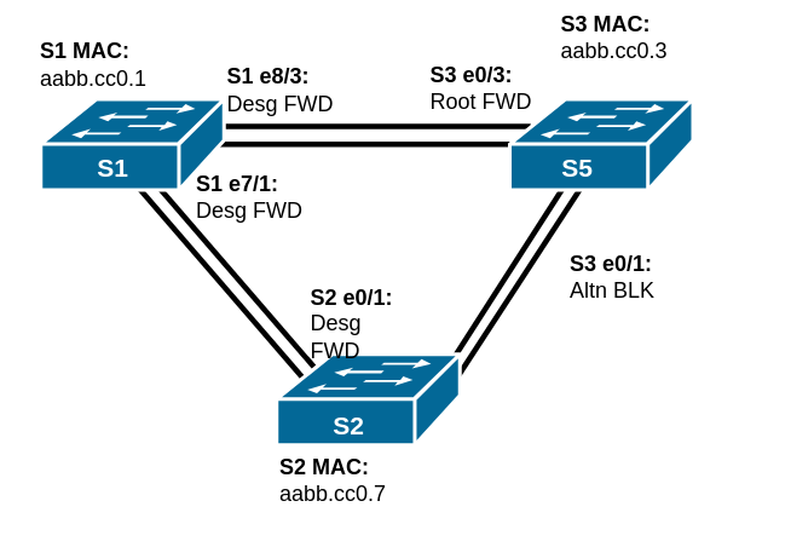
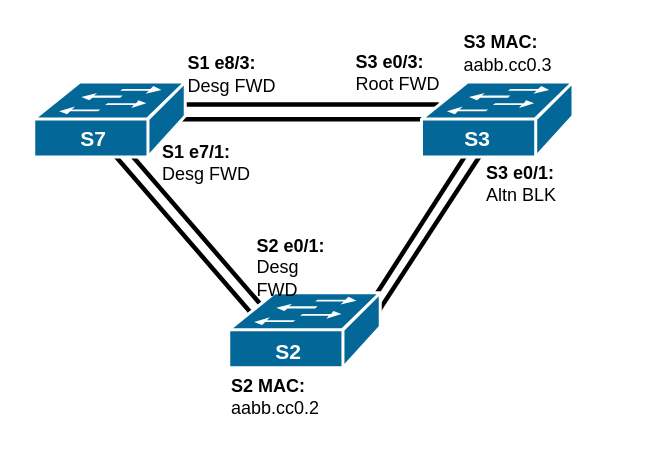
- <mxCell id="21" value="&lt;font&gt;&lt;b style=&quot;&quot;&gt;S3 MAC:&lt;/b&gt;&lt;/font&gt;&lt;div&gt;&lt;font&gt;aabb.cc0.3&lt;/font&gt;&lt;/div&gt;" style="text;html=1;align=left;verticalAlign=middle;whiteSpace=wrap;rounded=0;" parent="1" vertex="1"><mxGeometry x="307" y="5" width="107" height="30" as="geometry" /></mxCell>
+ <mxCell id="21" value="&lt;font&gt;&lt;b style=&quot;&quot;&gt;S3 MAC:&lt;/b&gt;&lt;/font&gt;&lt;div&gt;&lt;font&gt;aabb.cc0.3&lt;/font&gt;&lt;/div&gt;" style="text;html=1;align=left;verticalAlign=middle;whiteSpace=wrap;rounded=0;" parent="1" vertex="1"><mxGeometry x="307" y="20" width="107" height="30" as="geometry" /></mxCell>
- <mxCell id="19" value="&lt;font&gt;&lt;b style=&quot;&quot;&gt;S1 MAC:&lt;/b&gt;&lt;/font&gt;&lt;div&gt;&lt;font&gt;aabb.cc0.1&lt;/font&gt;&lt;/div&gt;" style="text;html=1;align=left;verticalAlign=middle;whiteSpace=wrap;rounded=0;" parent="1" vertex="1"><mxGeometry x="20" y="20" width="97" height="30" as="geometry" /></mxCell>
- <mxCell id="11" value="&lt;b&gt;&lt;font color=&quot;#ffffff&quot; style=&quot;font-size: 14px;&quot;&gt;S1&lt;/font&gt;&lt;/b&gt;" style="text;html=1;align=center;verticalAlign=middle;whiteSpace=wrap;rounded=0;" parent="9" vertex="1"><mxGeometry x="10" y="23" width="60" height="30" as="geometry" /></mxCell>
+ <mxCell id="11" value="&lt;b&gt;&lt;font color=&quot;#ffffff&quot; style=&quot;font-size: 14px;&quot;&gt;S7&lt;/font&gt;&lt;/b&gt;" style="text;html=1;align=center;verticalAlign=middle;whiteSpace=wrap;rounded=0;" parent="9" vertex="1"><mxGeometry x="10" y="23" width="60" height="30" as="geometry" /></mxCell>
- <mxCell id="18" value="&lt;b&gt;&lt;font color=&quot;#ffffff&quot; style=&quot;font-size: 14px;&quot;&gt;S5&lt;/font&gt;&lt;/b&gt;" style="text;html=1;align=center;verticalAlign=middle;whiteSpace=wrap;rounded=0;" parent="16" vertex="1"><mxGeometry x="7.5" y="23" width="60" height="30" as="geometry" /></mxCell>
+ <mxCell id="18" value="&lt;b&gt;&lt;font color=&quot;#ffffff&quot; style=&quot;font-size: 14px;&quot;&gt;S3&lt;/font&gt;&lt;/b&gt;" style="text;html=1;align=center;verticalAlign=middle;whiteSpace=wrap;rounded=0;" parent="16" vertex="1"><mxGeometry x="7.5" y="23" width="60" height="30" as="geometry" /></mxCell>
- <mxCell id="22" value="&lt;font&gt;&lt;b style=&quot;&quot;&gt;S3 e0/1:&lt;/b&gt;&lt;/font&gt;&lt;div&gt;&lt;font&gt;Altn BLK&lt;/font&gt;&lt;/div&gt;" style="text;html=1;align=left;verticalAlign=middle;whiteSpace=wrap;rounded=0;" parent="1" vertex="1"><mxGeometry x="311.5" y="137" width="60.5" height="30" as="geometry" /></mxCell>
+ <mxCell id="22" value="&lt;font&gt;&lt;b style=&quot;&quot;&gt;S3 e0/1:&lt;/b&gt;&lt;/font&gt;&lt;div&gt;&lt;font&gt;Altn BLK&lt;/font&gt;&lt;/div&gt;" style="text;html=1;align=left;verticalAlign=middle;whiteSpace=wrap;rounded=0;" parent="1" vertex="1"><mxGeometry x="321.5" y="107" width="60.5" height="30" as="geometry" /></mxCell>
- <mxCell id="20" value="&lt;font&gt;&lt;b style=&quot;&quot;&gt;S2 MAC:&lt;/b&gt;&lt;/font&gt;&lt;div&gt;&lt;div&gt;aabb.cc0.7&lt;/div&gt;&lt;/div&gt;" style="text;html=1;align=left;verticalAlign=middle;whiteSpace=wrap;rounded=0;" parent="1" vertex="1"><mxGeometry x="152" y="248.5" width="101" height="30" as="geometry" /></mxCell>
+ <mxCell id="20" value="&lt;font&gt;&lt;b style=&quot;&quot;&gt;S2 MAC:&lt;/b&gt;&lt;/font&gt;&lt;div&gt;&lt;div&gt;aabb.cc0.2&lt;/div&gt;&lt;/div&gt;" style="text;html=1;align=left;verticalAlign=middle;whiteSpace=wrap;rounded=0;" parent="1" vertex="1"><mxGeometry x="152" y="248.5" width="101" height="30" as="geometry" /></mxCell>
